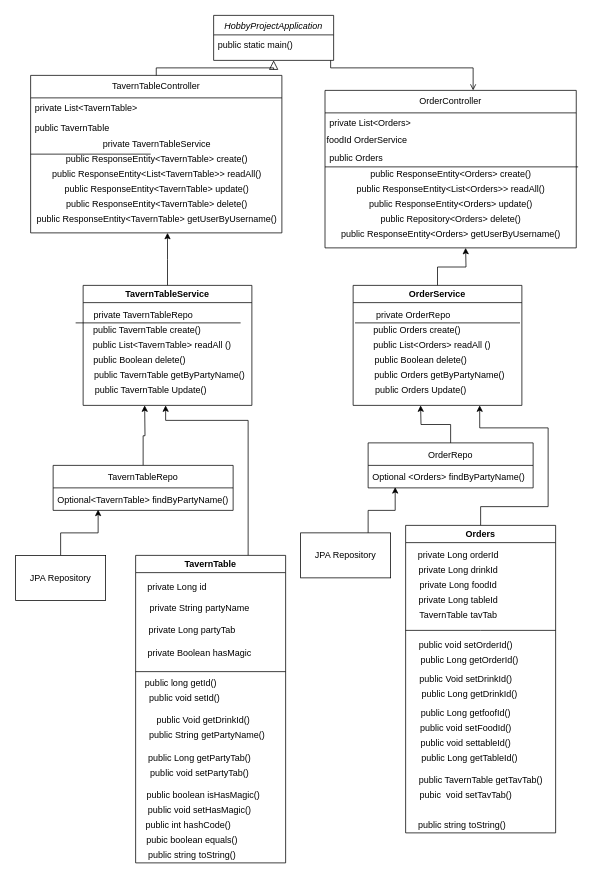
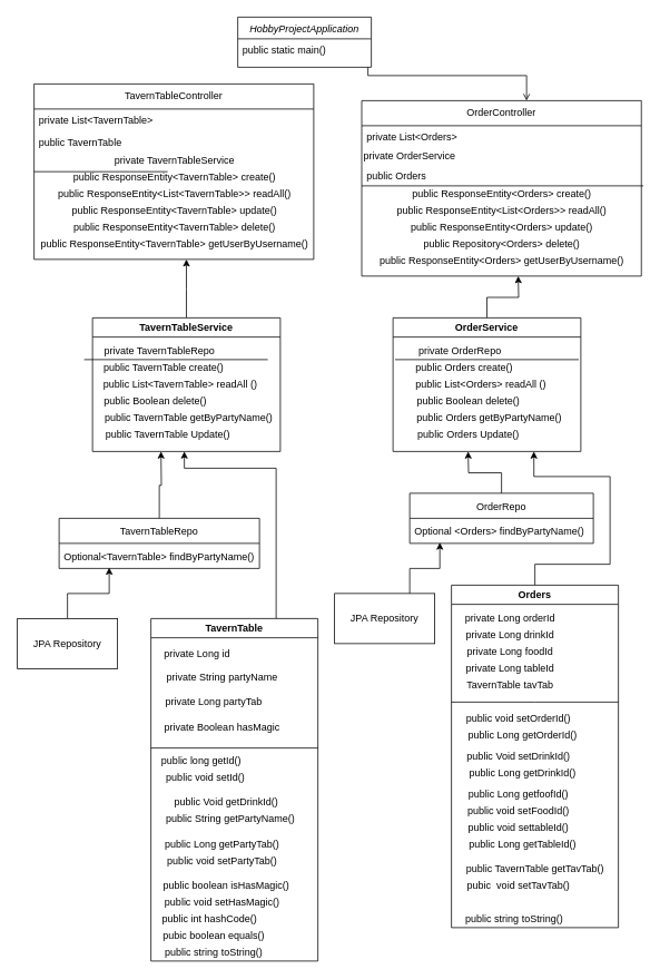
- <mxCell id="14" value="" style="endArrow=block;endSize=10;endFill=0;shadow=0;strokeWidth=1;rounded=0;edgeStyle=elbowEdgeStyle;elbow=vertical;" parent="1" source="4" target="2" edge="1"><mxGeometry width="160" relative="1" as="geometry"><mxPoint x="150" y="193" as="sourcePoint" /><mxPoint x="150" y="193" as="targetPoint" /></mxGeometry></mxCell>
- <mxCell id="84" value="foodId OrderService" style="text;html=1;align=left;verticalAlign=middle;resizable=0;points=[];autosize=1;strokeColor=none;fillColor=none;" vertex="1" parent="81"><mxGeometry y="56" width="335" height="20" as="geometry" /></mxCell>
+ <mxCell id="84" value="private OrderService" style="text;html=1;align=left;verticalAlign=middle;resizable=0;points=[];autosize=1;strokeColor=none;fillColor=none;" vertex="1" parent="81"><mxGeometry y="56" width="335" height="20" as="geometry" /></mxCell>
